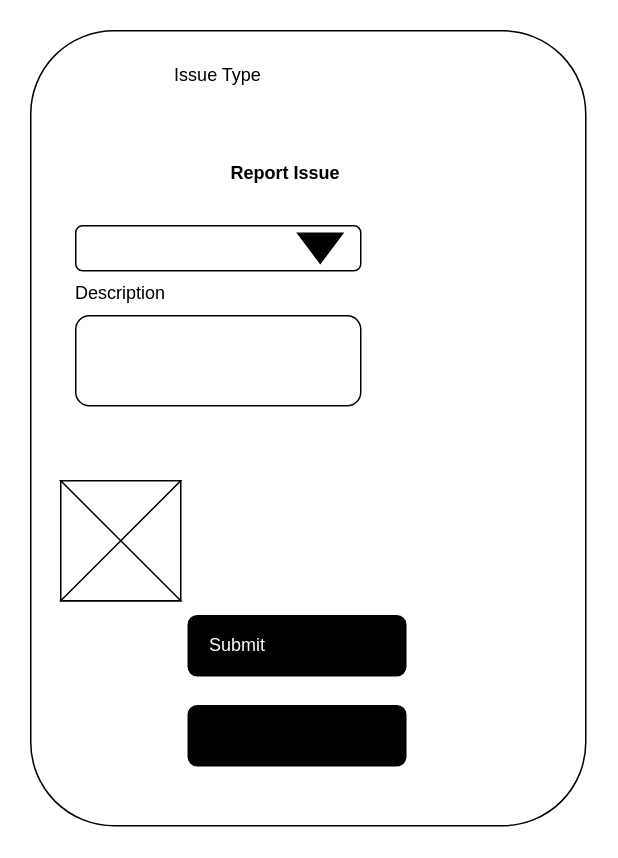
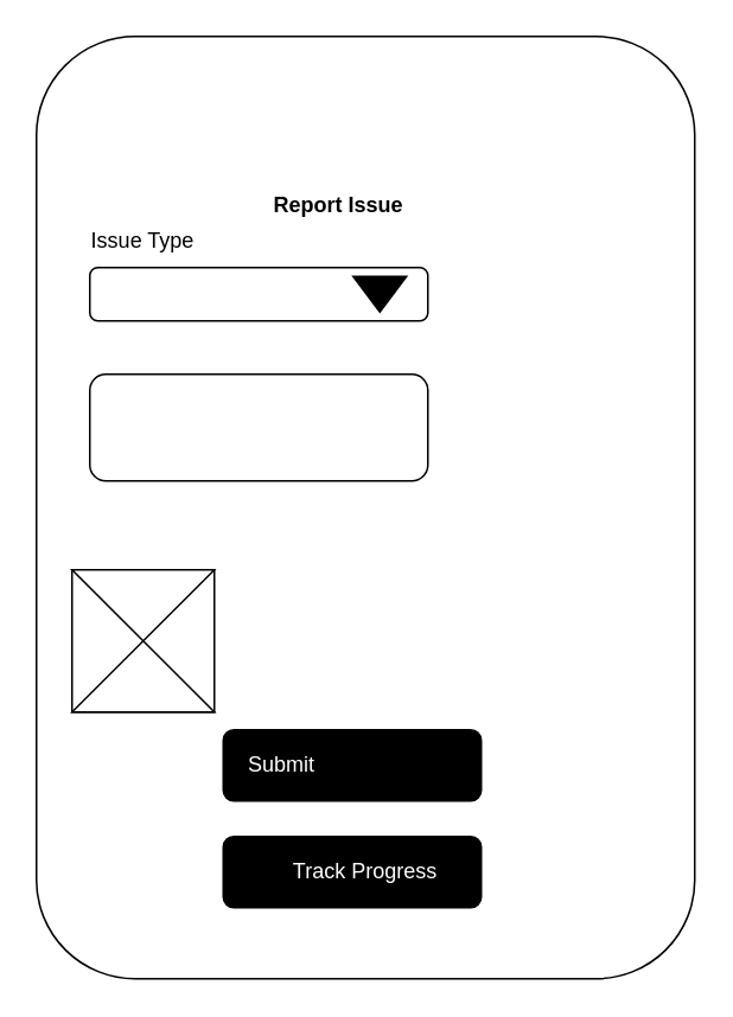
- <mxCell id="4" value="Issue Type" style="text;html=1;strokeColor=none;fillColor=none;align=center;verticalAlign=middle;whiteSpace=wrap;rounded=0;" vertex="1" parent="1"><mxGeometry x="115" y="35" width="60" height="30" as="geometry" /></mxCell>
+ <mxCell id="4" value="Issue Type" style="text;html=1;strokeColor=none;fillColor=none;align=center;verticalAlign=middle;whiteSpace=wrap;rounded=0;" vertex="1" parent="1"><mxGeometry x="50" y="120" width="60" height="30" as="geometry" /></mxCell>
- <mxCell id="6" value="Description" style="text;html=1;strokeColor=none;fillColor=none;align=center;verticalAlign=middle;whiteSpace=wrap;rounded=0;" vertex="1" parent="1"><mxGeometry x="50" y="180" width="60" height="30" as="geometry" /></mxCell>
+ <mxCell id="13" value="&lt;font color=&quot;#ffffff&quot;&gt;Track Progress&lt;/font&gt;" style="text;html=1;strokeColor=none;fillColor=none;align=center;verticalAlign=middle;whiteSpace=wrap;rounded=0;" vertex="1" parent="1"><mxGeometry x="160" y="475" width="90" height="30" as="geometry" /></mxCell>
